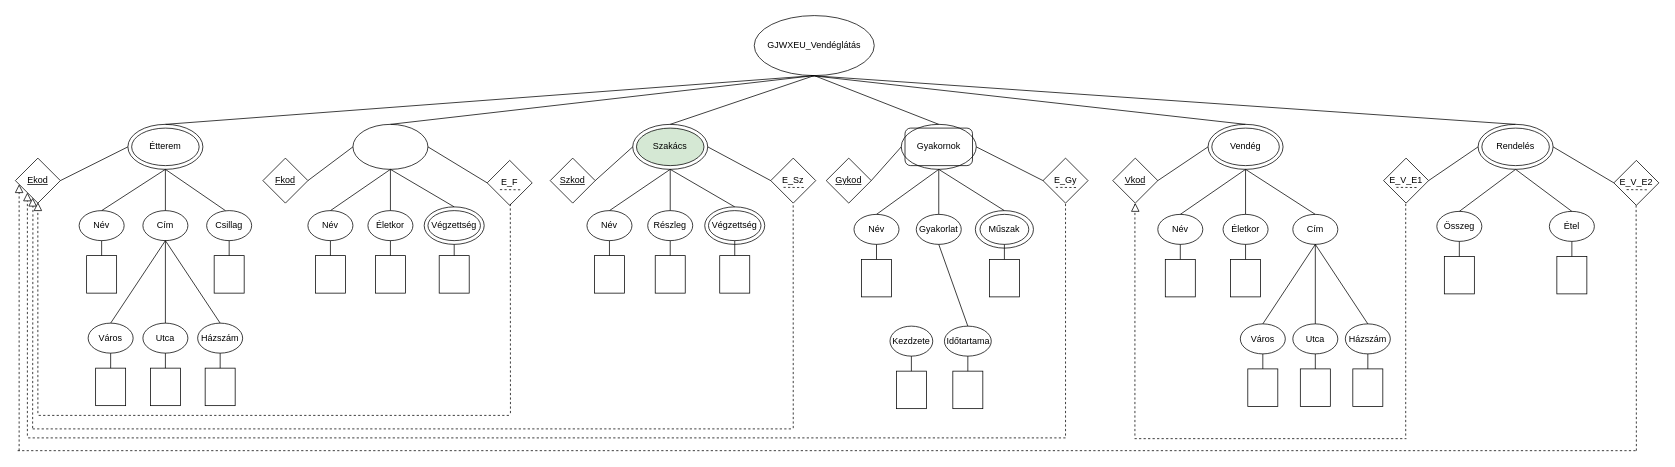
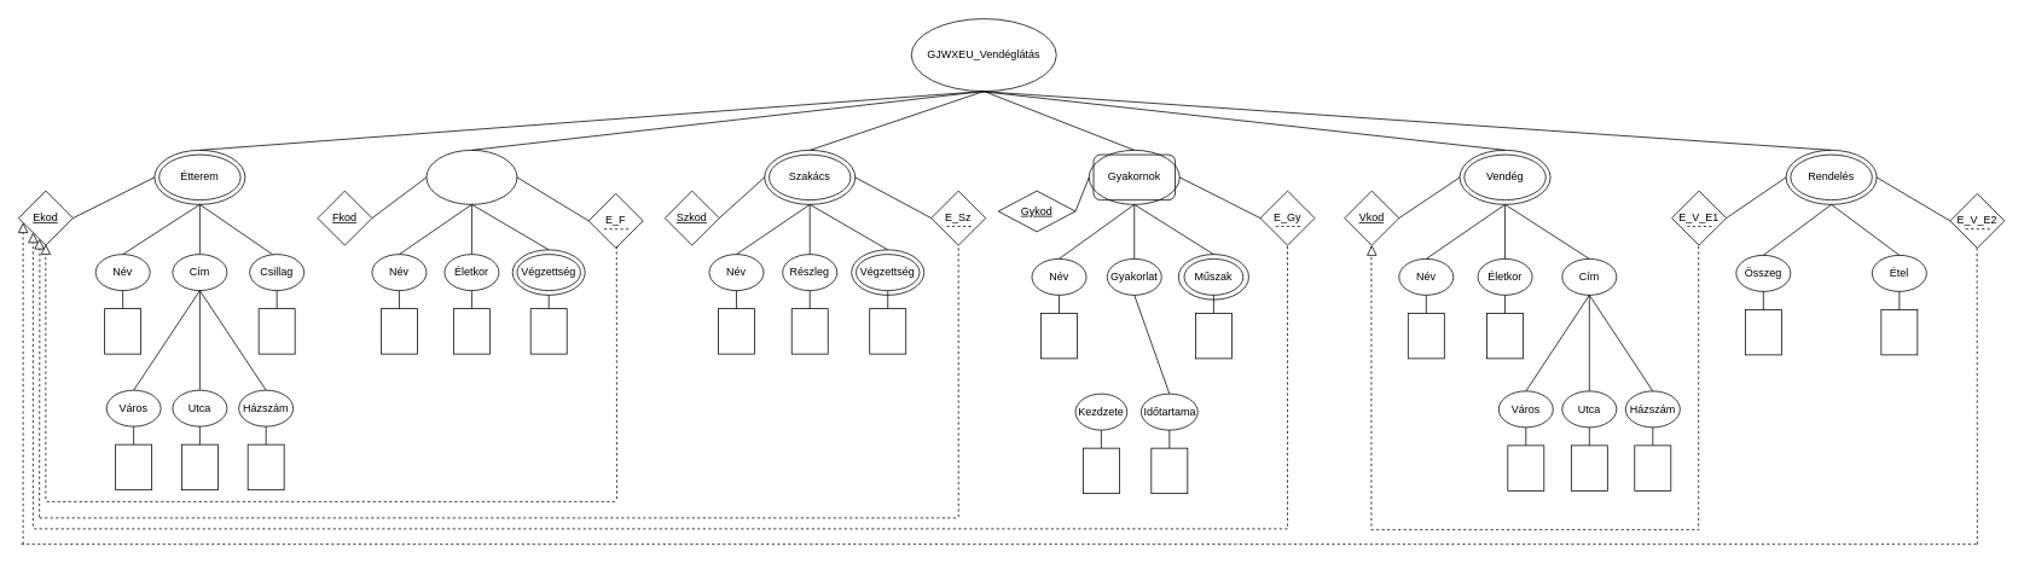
- <mxCell id="4" value="Szakács" style="ellipse;whiteSpace=wrap;html=1;fillColor=#d5e8d4;" parent="1" vertex="1"><mxGeometry x="848" y="170" width="90" height="50" as="geometry" /></mxCell>
+ <mxCell id="4" value="Szakács" style="ellipse;whiteSpace=wrap;html=1;" parent="1" vertex="1"><mxGeometry x="848" y="170" width="90" height="50" as="geometry" /></mxCell>
- <mxCell id="98" value="&lt;u&gt;Gykod&lt;/u&gt;" style="rhombus;whiteSpace=wrap;html=1;" parent="1" vertex="1"><mxGeometry x="1101" y="210" width="60" height="60" as="geometry" /></mxCell>
+ <mxCell id="98" value="&lt;u&gt;Gykod&lt;/u&gt;" style="rhombus;whiteSpace=wrap;html=1;" parent="1" vertex="1"><mxGeometry x="1101" y="210" width="85" height="45" as="geometry" /></mxCell>
